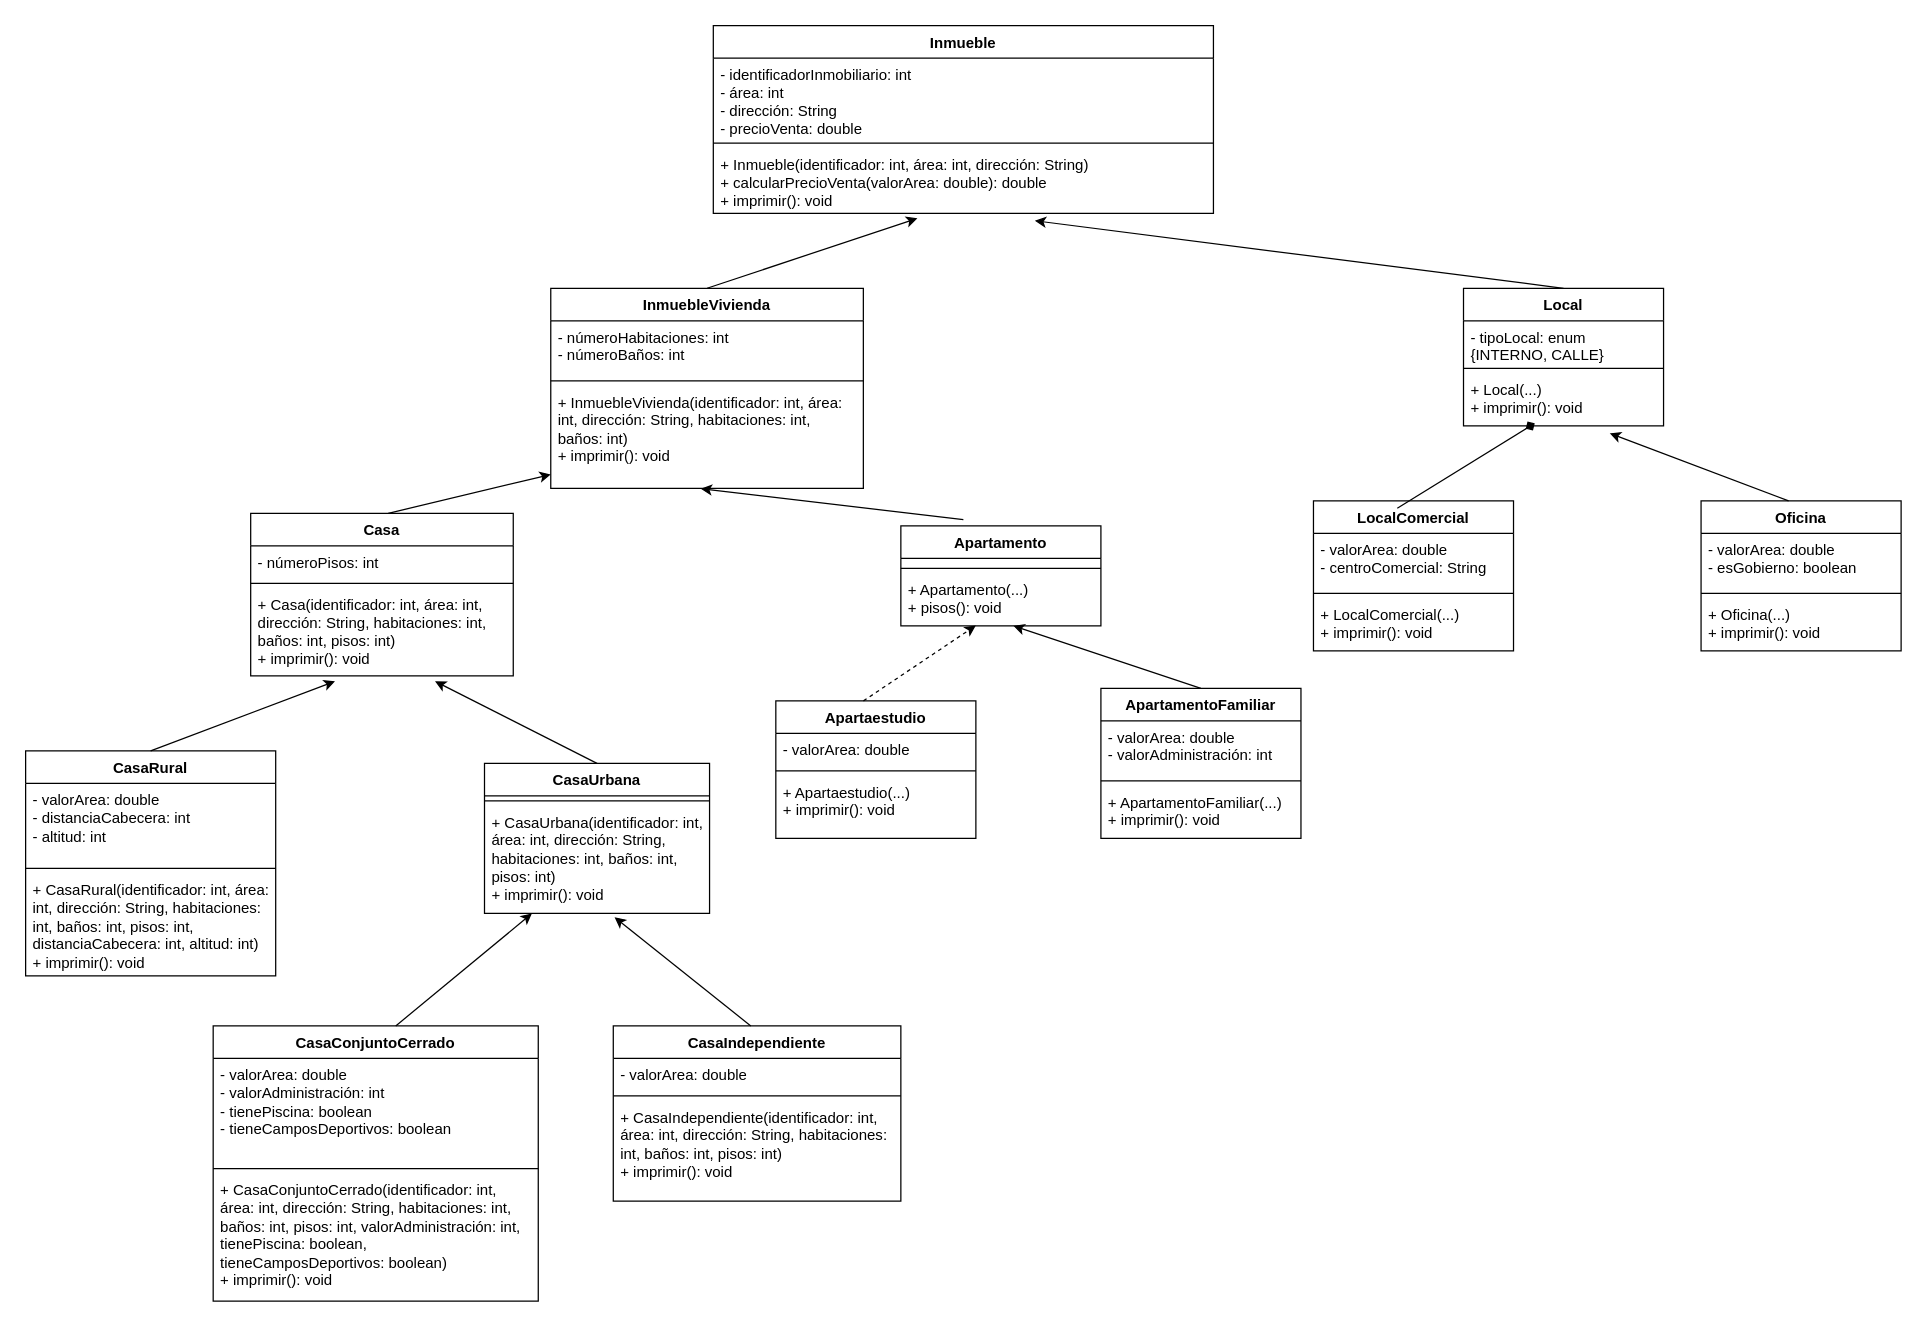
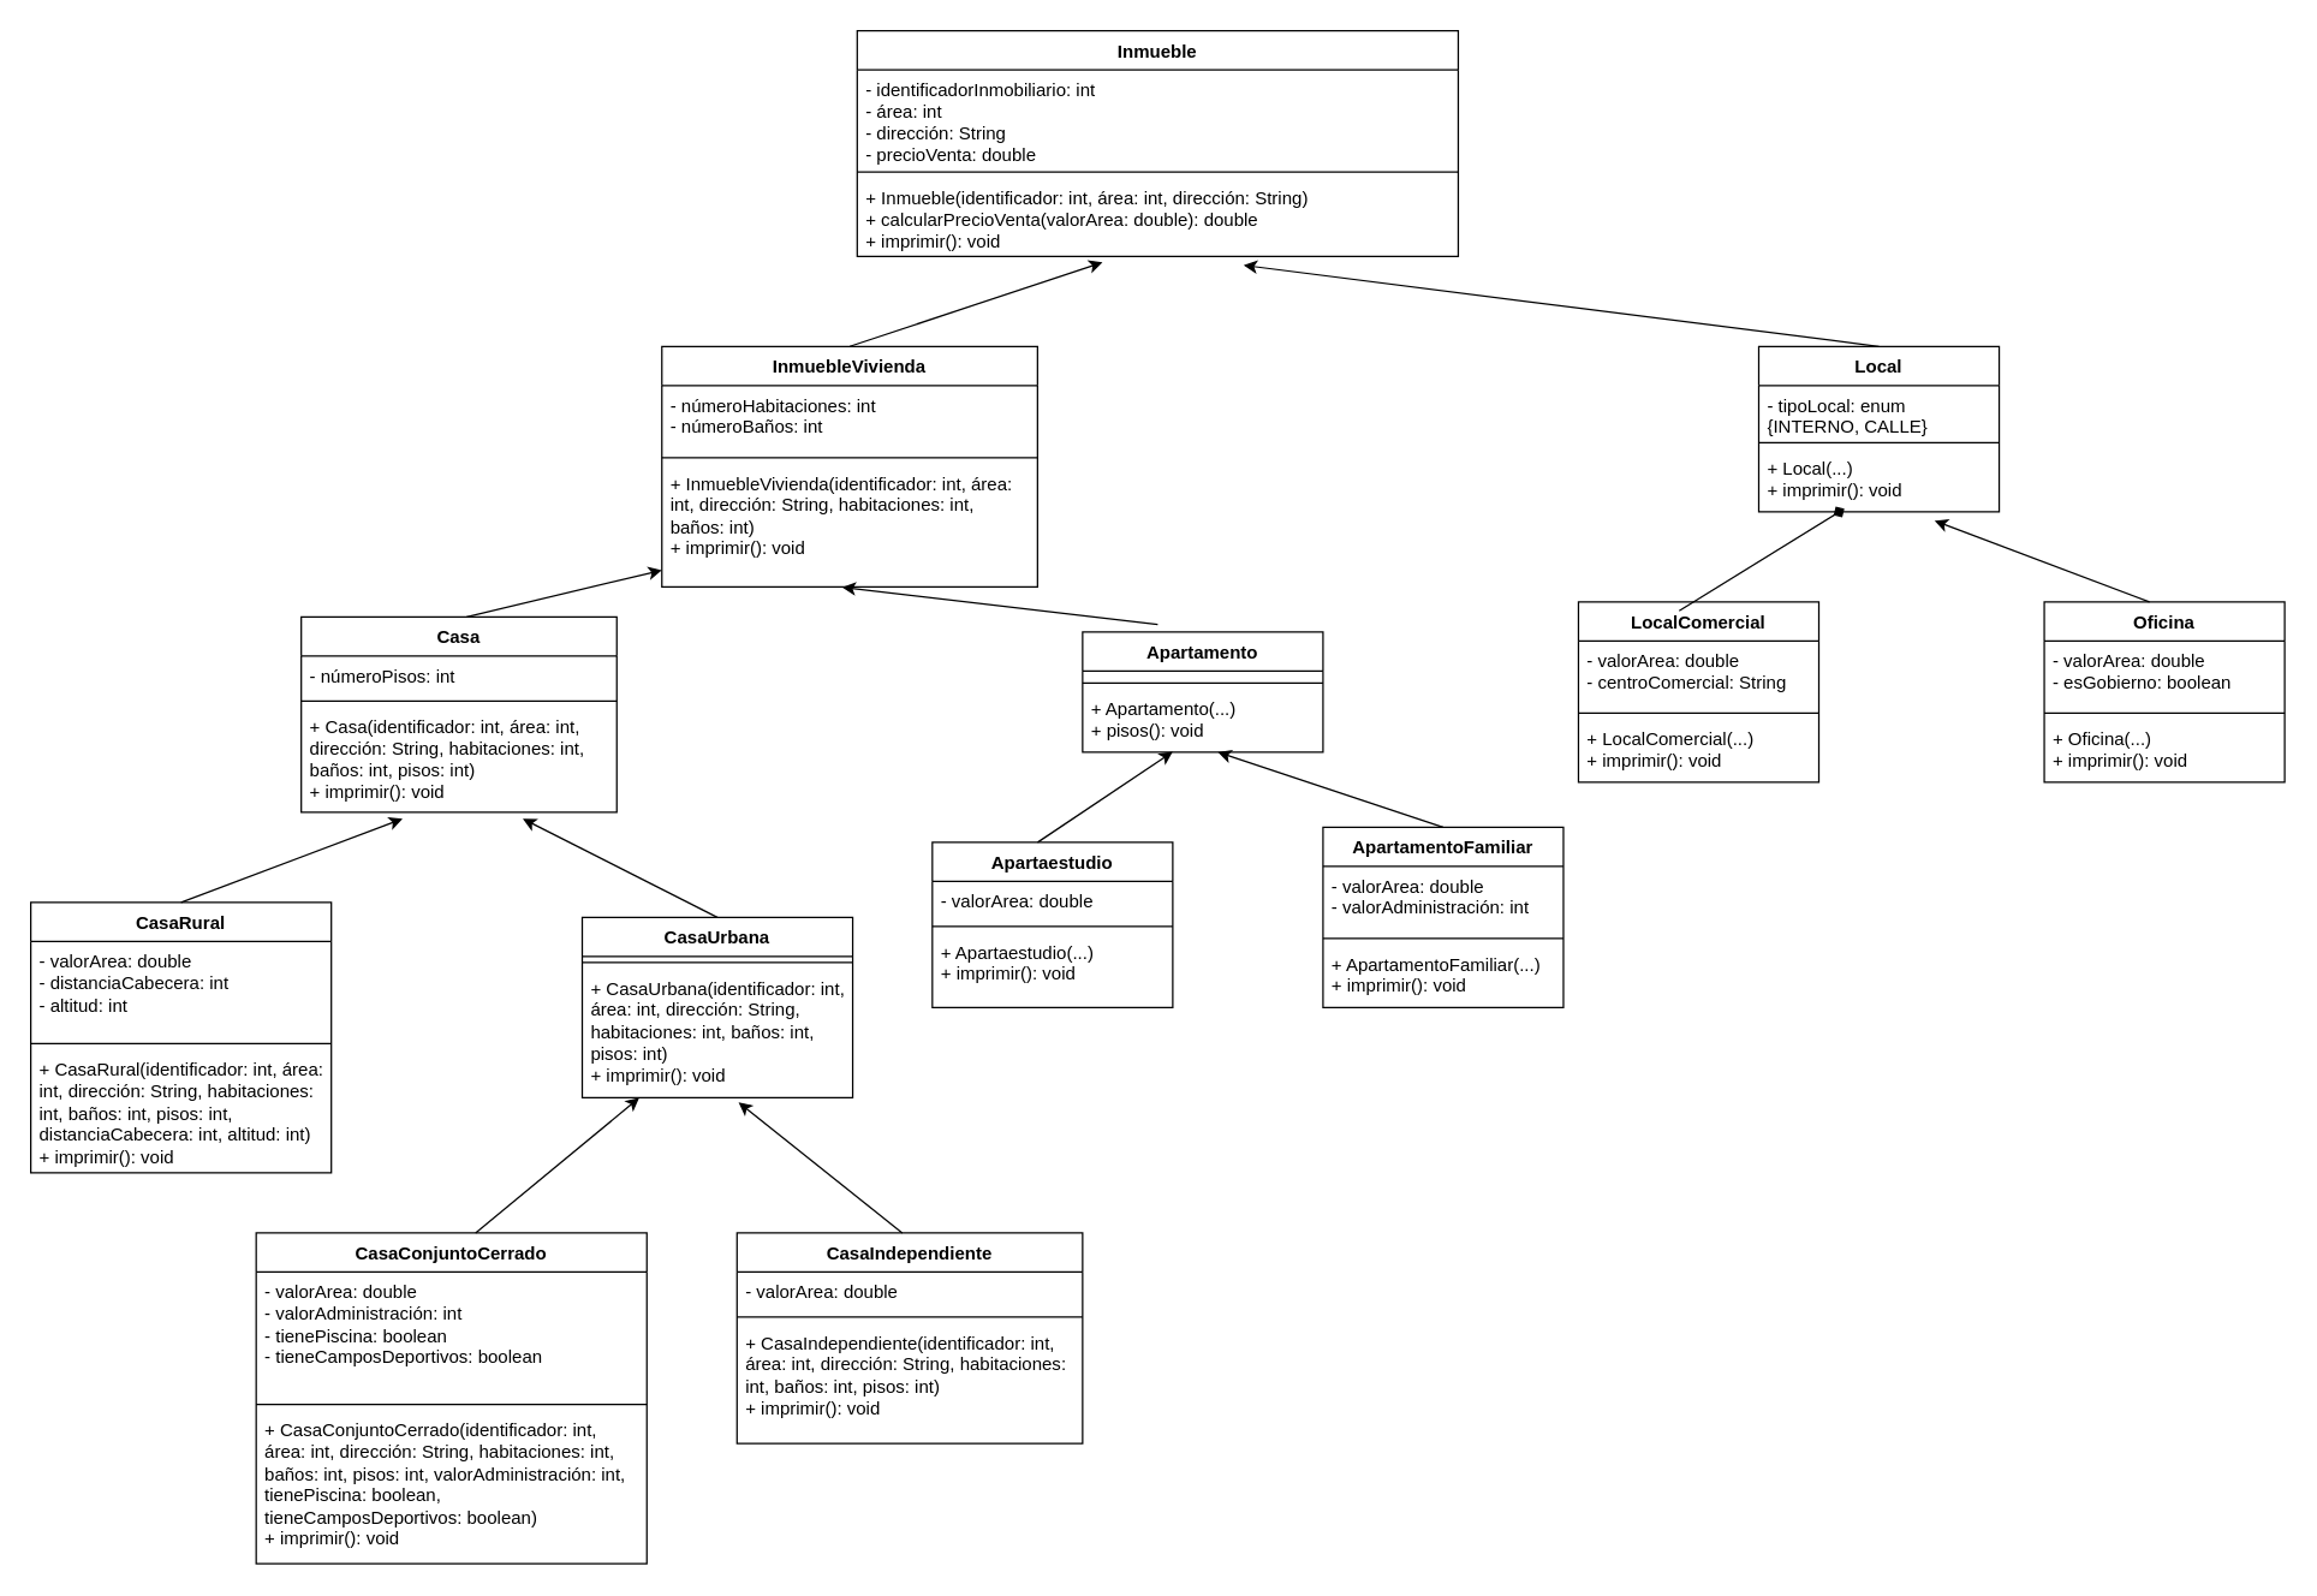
- <mxCell id="59" value="" style="endArrow=classic;html=1;rounded=0;exitX=0.438;exitY=0;exitDx=0;exitDy=0;exitPerimeter=0;entryX=0.375;entryY=0.993;entryDx=0;entryDy=0;entryPerimeter=0;dashed=1;" edge="1" parent="1" source="18" target="13"><mxGeometry width="50" height="50" relative="1" as="geometry"><mxPoint x="700" y="560" as="sourcePoint" /><mxPoint x="772" y="504" as="targetPoint" /></mxGeometry></mxCell>
+ <mxCell id="59" value="" style="endArrow=classic;html=1;rounded=0;exitX=0.438;exitY=0;exitDx=0;exitDy=0;exitPerimeter=0;entryX=0.375;entryY=0.993;entryDx=0;entryDy=0;entryPerimeter=0;" edge="1" parent="1" source="18" target="13"><mxGeometry width="50" height="50" relative="1" as="geometry"><mxPoint x="700" y="560" as="sourcePoint" /><mxPoint x="772" y="504" as="targetPoint" /></mxGeometry></mxCell>
